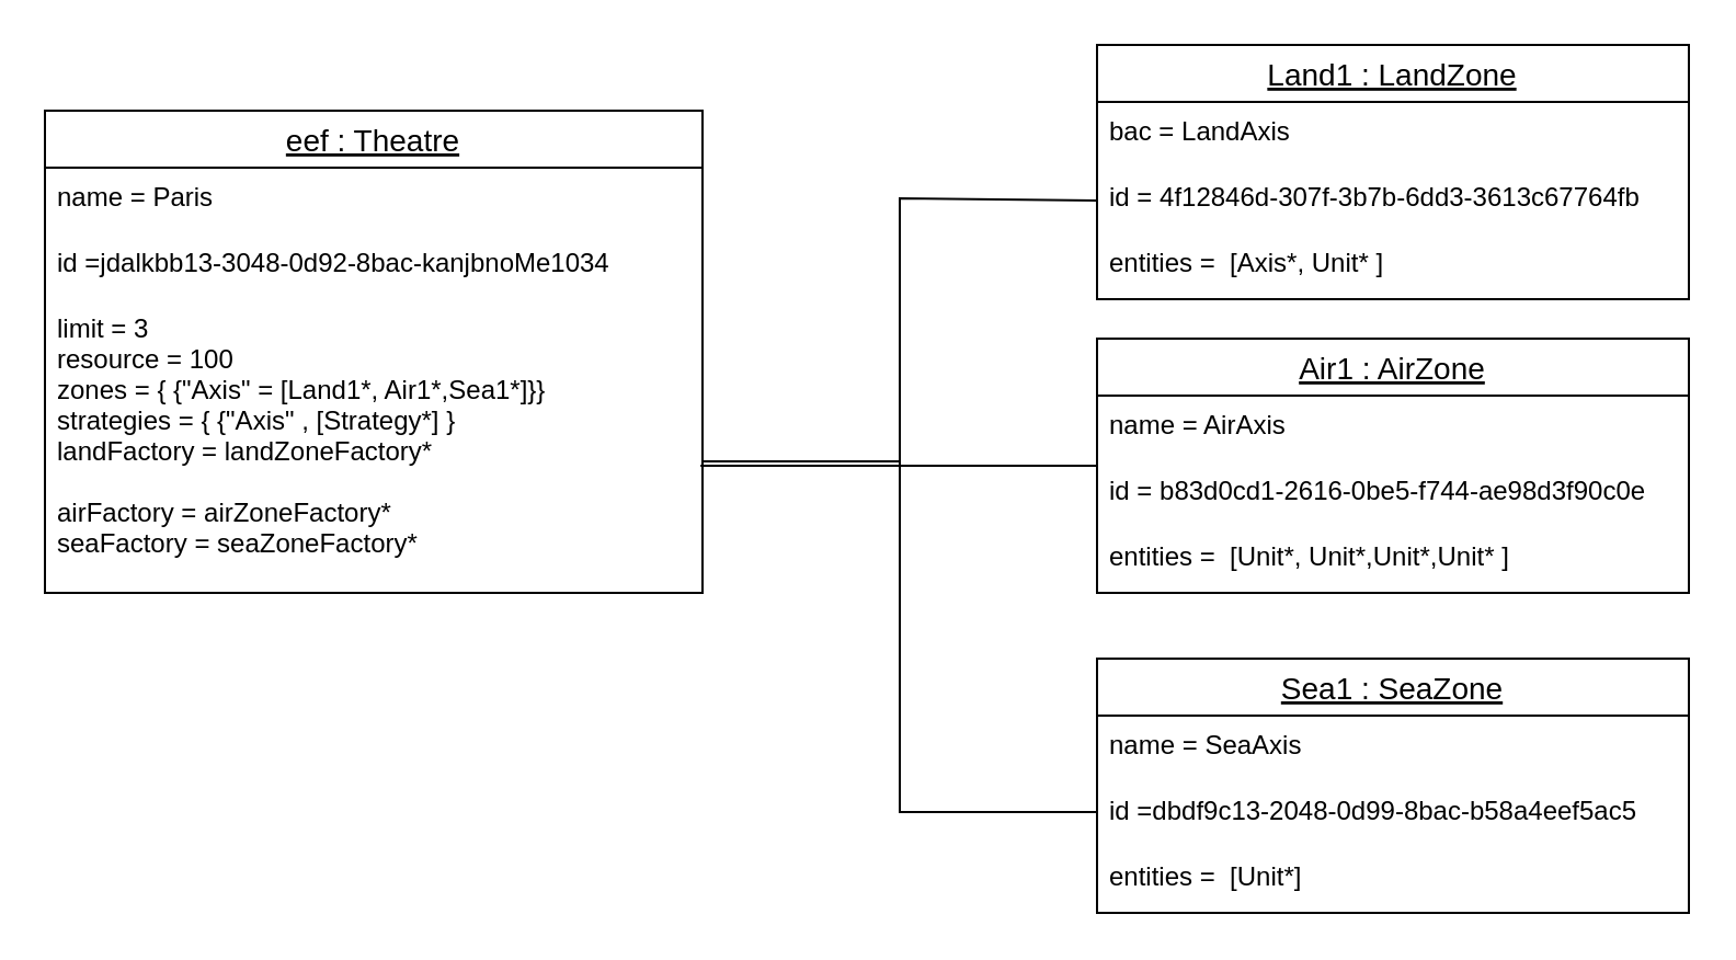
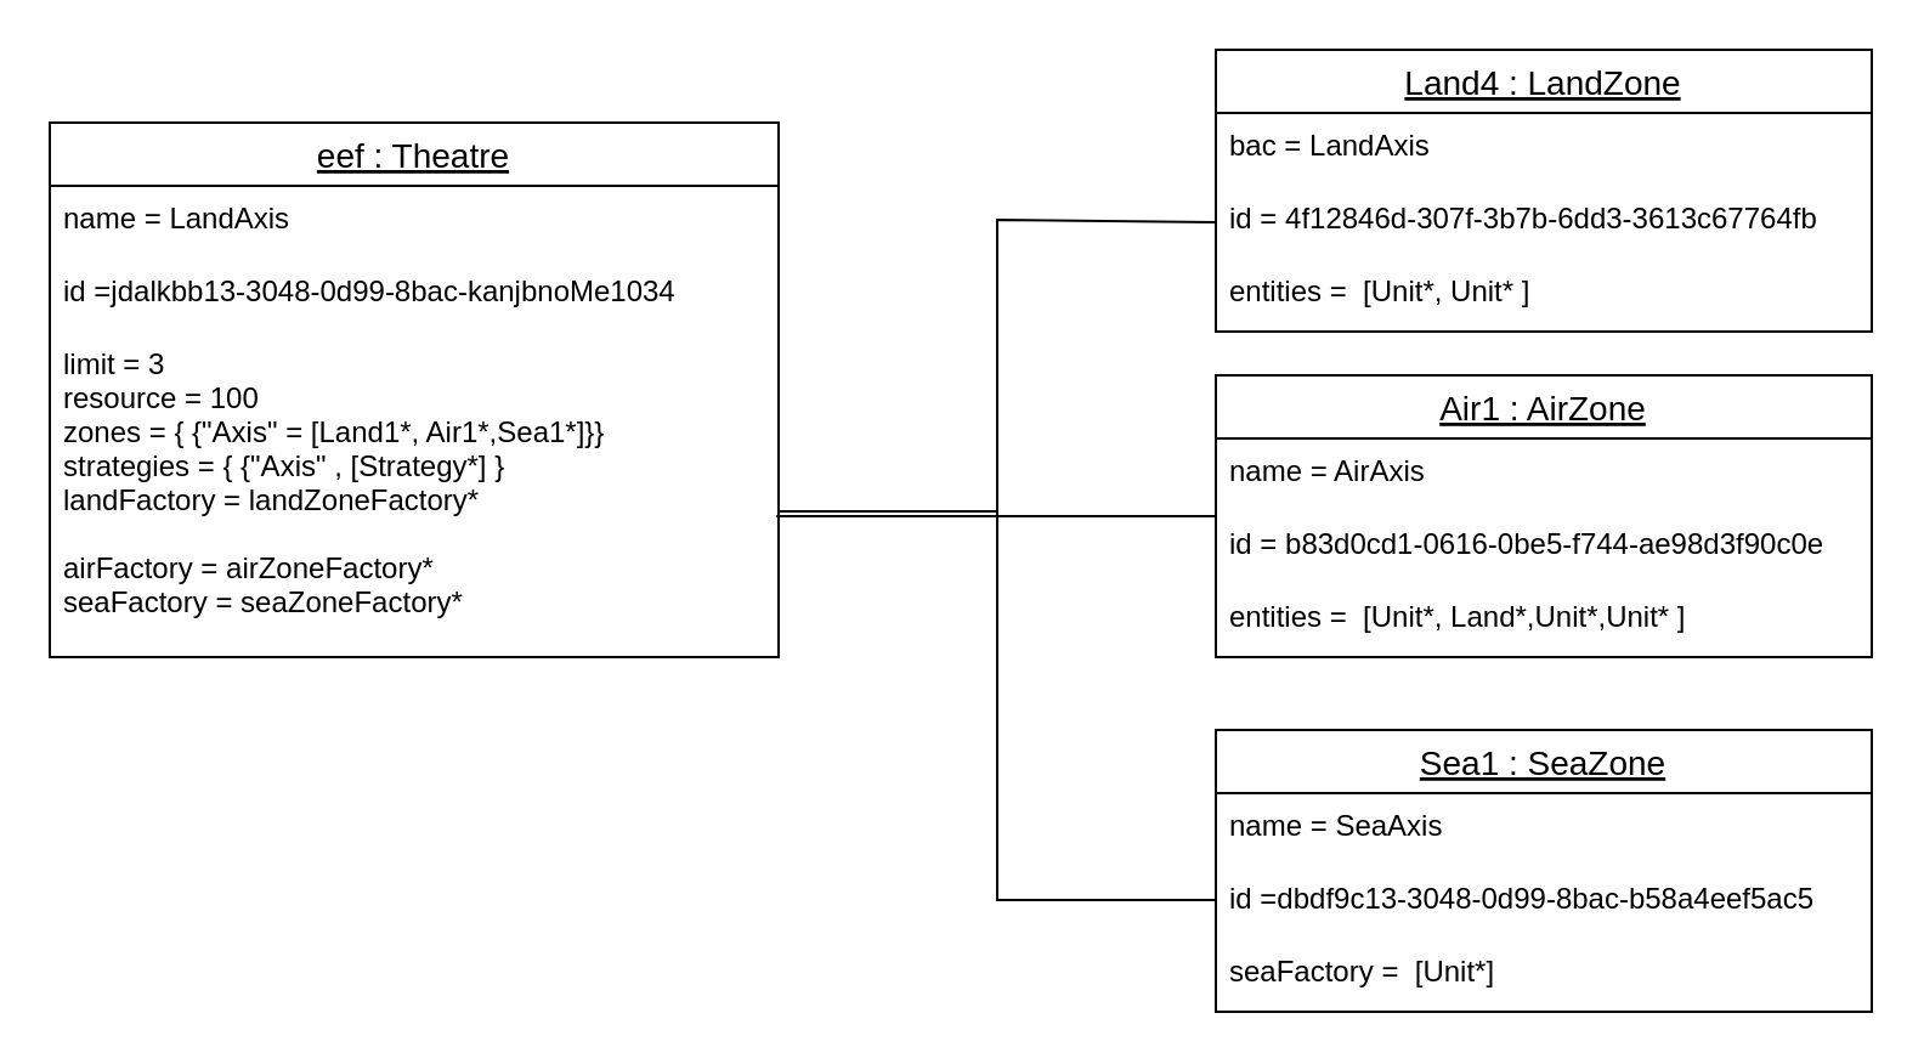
- <mxCell id="2" value="Land1 : LandZone" style="swimlane;fontStyle=4;childLayout=stackLayout;horizontal=1;startSize=26;horizontalStack=0;resizeParent=1;resizeParentMax=0;resizeLast=0;collapsible=1;marginBottom=0;align=center;fontSize=14;" parent="1" vertex="1"><mxGeometry x="500" y="20" width="270" height="116" as="geometry" /></mxCell>
+ <mxCell id="2" value="Land4 : LandZone" style="swimlane;fontStyle=4;childLayout=stackLayout;horizontal=1;startSize=26;horizontalStack=0;resizeParent=1;resizeParentMax=0;resizeLast=0;collapsible=1;marginBottom=0;align=center;fontSize=14;" parent="1" vertex="1"><mxGeometry x="500" y="20" width="270" height="116" as="geometry" /></mxCell>
- <mxCell id="15" value="name = Paris" style="text;strokeColor=none;fillColor=none;spacingLeft=4;spacingRight=4;overflow=hidden;rotatable=0;points=[[0,0.5],[1,0.5]];portConstraint=eastwest;fontSize=12;" parent="14" vertex="1"><mxGeometry y="26" width="300" height="30" as="geometry" /></mxCell>
+ <mxCell id="15" value="name = LandAxis" style="text;strokeColor=none;fillColor=none;spacingLeft=4;spacingRight=4;overflow=hidden;rotatable=0;points=[[0,0.5],[1,0.5]];portConstraint=eastwest;fontSize=12;" parent="14" vertex="1"><mxGeometry y="26" width="300" height="30" as="geometry" /></mxCell>
- <mxCell id="16" value="id =jdalkbb13-3048-0d92-8bac-kanjbnoMe1034" style="text;strokeColor=none;fillColor=none;spacingLeft=4;spacingRight=4;overflow=hidden;rotatable=0;points=[[0,0.5],[1,0.5]];portConstraint=eastwest;fontSize=12;" parent="14" vertex="1"><mxGeometry y="56" width="300" height="30" as="geometry" /></mxCell>
+ <mxCell id="16" value="id =jdalkbb13-3048-0d99-8bac-kanjbnoMe1034" style="text;strokeColor=none;fillColor=none;spacingLeft=4;spacingRight=4;overflow=hidden;rotatable=0;points=[[0,0.5],[1,0.5]];portConstraint=eastwest;fontSize=12;" parent="14" vertex="1"><mxGeometry y="56" width="300" height="30" as="geometry" /></mxCell>
- <mxCell id="5" value="entities =  [Axis*, Unit* ]" style="text;strokeColor=none;fillColor=none;spacingLeft=4;spacingRight=4;overflow=hidden;rotatable=0;points=[[0,0.5],[1,0.5]];portConstraint=eastwest;fontSize=12;" parent="2" vertex="1"><mxGeometry y="86" width="270" height="30" as="geometry" /></mxCell>
+ <mxCell id="5" value="entities =  [Unit*, Unit* ]" style="text;strokeColor=none;fillColor=none;spacingLeft=4;spacingRight=4;overflow=hidden;rotatable=0;points=[[0,0.5],[1,0.5]];portConstraint=eastwest;fontSize=12;" parent="2" vertex="1"><mxGeometry y="86" width="270" height="30" as="geometry" /></mxCell>
- <mxCell id="12" value="id = b83d0cd1-2616-0be5-f744-ae98d3f90c0e" style="text;strokeColor=none;fillColor=none;spacingLeft=4;spacingRight=4;overflow=hidden;rotatable=0;points=[[0,0.5],[1,0.5]];portConstraint=eastwest;fontSize=12;" parent="10" vertex="1"><mxGeometry y="56" width="270" height="30" as="geometry" /></mxCell>
+ <mxCell id="12" value="id = b83d0cd1-0616-0be5-f744-ae98d3f90c0e" style="text;strokeColor=none;fillColor=none;spacingLeft=4;spacingRight=4;overflow=hidden;rotatable=0;points=[[0,0.5],[1,0.5]];portConstraint=eastwest;fontSize=12;" parent="10" vertex="1"><mxGeometry y="56" width="270" height="30" as="geometry" /></mxCell>
- <mxCell id="13" value="entities =  [Unit*, Unit*,Unit*,Unit* ]" style="text;strokeColor=none;fillColor=none;spacingLeft=4;spacingRight=4;overflow=hidden;rotatable=0;points=[[0,0.5],[1,0.5]];portConstraint=eastwest;fontSize=12;" parent="10" vertex="1"><mxGeometry y="86" width="270" height="30" as="geometry" /></mxCell>
+ <mxCell id="13" value="entities =  [Unit*, Land*,Unit*,Unit* ]" style="text;strokeColor=none;fillColor=none;spacingLeft=4;spacingRight=4;overflow=hidden;rotatable=0;points=[[0,0.5],[1,0.5]];portConstraint=eastwest;fontSize=12;" parent="10" vertex="1"><mxGeometry y="86" width="270" height="30" as="geometry" /></mxCell>
- <mxCell id="8" value="id =dbdf9c13-2048-0d99-8bac-b58a4eef5ac5" style="text;strokeColor=none;fillColor=none;spacingLeft=4;spacingRight=4;overflow=hidden;rotatable=0;points=[[0,0.5],[1,0.5]];portConstraint=eastwest;fontSize=12;" parent="6" vertex="1"><mxGeometry y="56" width="270" height="30" as="geometry" /></mxCell>
+ <mxCell id="8" value="id =dbdf9c13-3048-0d99-8bac-b58a4eef5ac5" style="text;strokeColor=none;fillColor=none;spacingLeft=4;spacingRight=4;overflow=hidden;rotatable=0;points=[[0,0.5],[1,0.5]];portConstraint=eastwest;fontSize=12;" parent="6" vertex="1"><mxGeometry y="56" width="270" height="30" as="geometry" /></mxCell>
- <mxCell id="9" value="entities =  [Unit*]" style="text;strokeColor=none;fillColor=none;spacingLeft=4;spacingRight=4;overflow=hidden;rotatable=0;points=[[0,0.5],[1,0.5]];portConstraint=eastwest;fontSize=12;" parent="6" vertex="1"><mxGeometry y="86" width="270" height="30" as="geometry" /></mxCell>
+ <mxCell id="9" value="seaFactory =  [Unit*]" style="text;strokeColor=none;fillColor=none;spacingLeft=4;spacingRight=4;overflow=hidden;rotatable=0;points=[[0,0.5],[1,0.5]];portConstraint=eastwest;fontSize=12;" parent="6" vertex="1"><mxGeometry y="86" width="270" height="30" as="geometry" /></mxCell>
